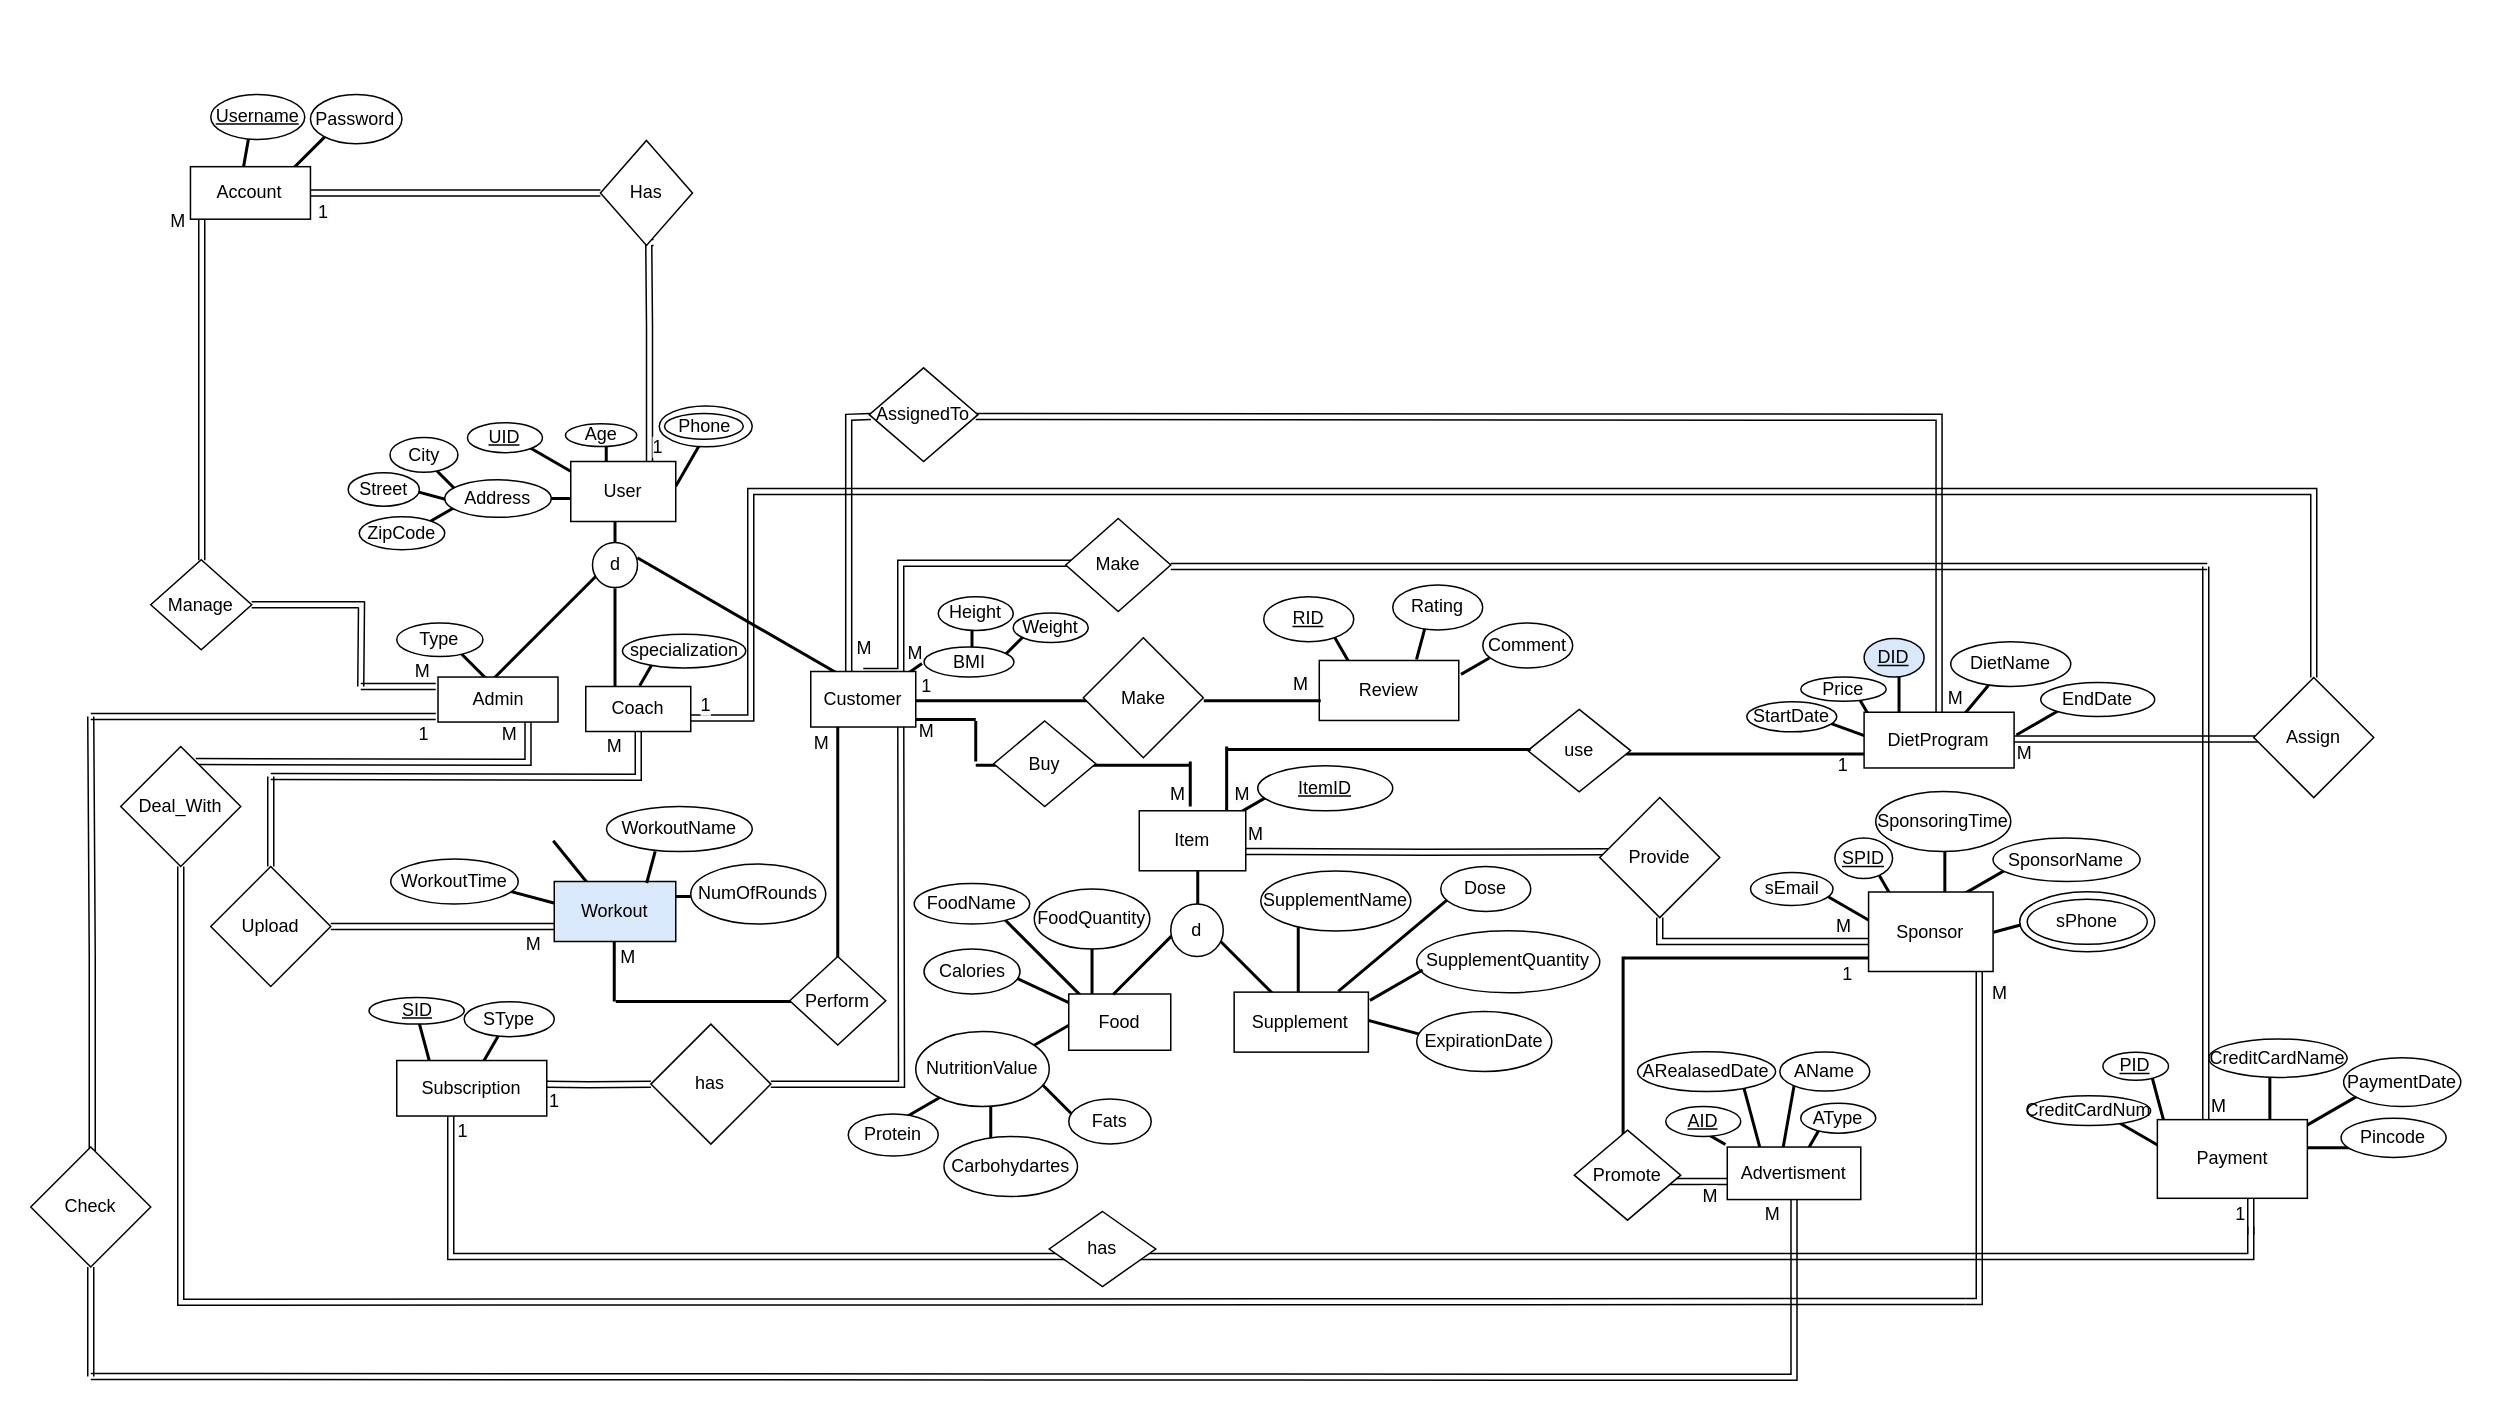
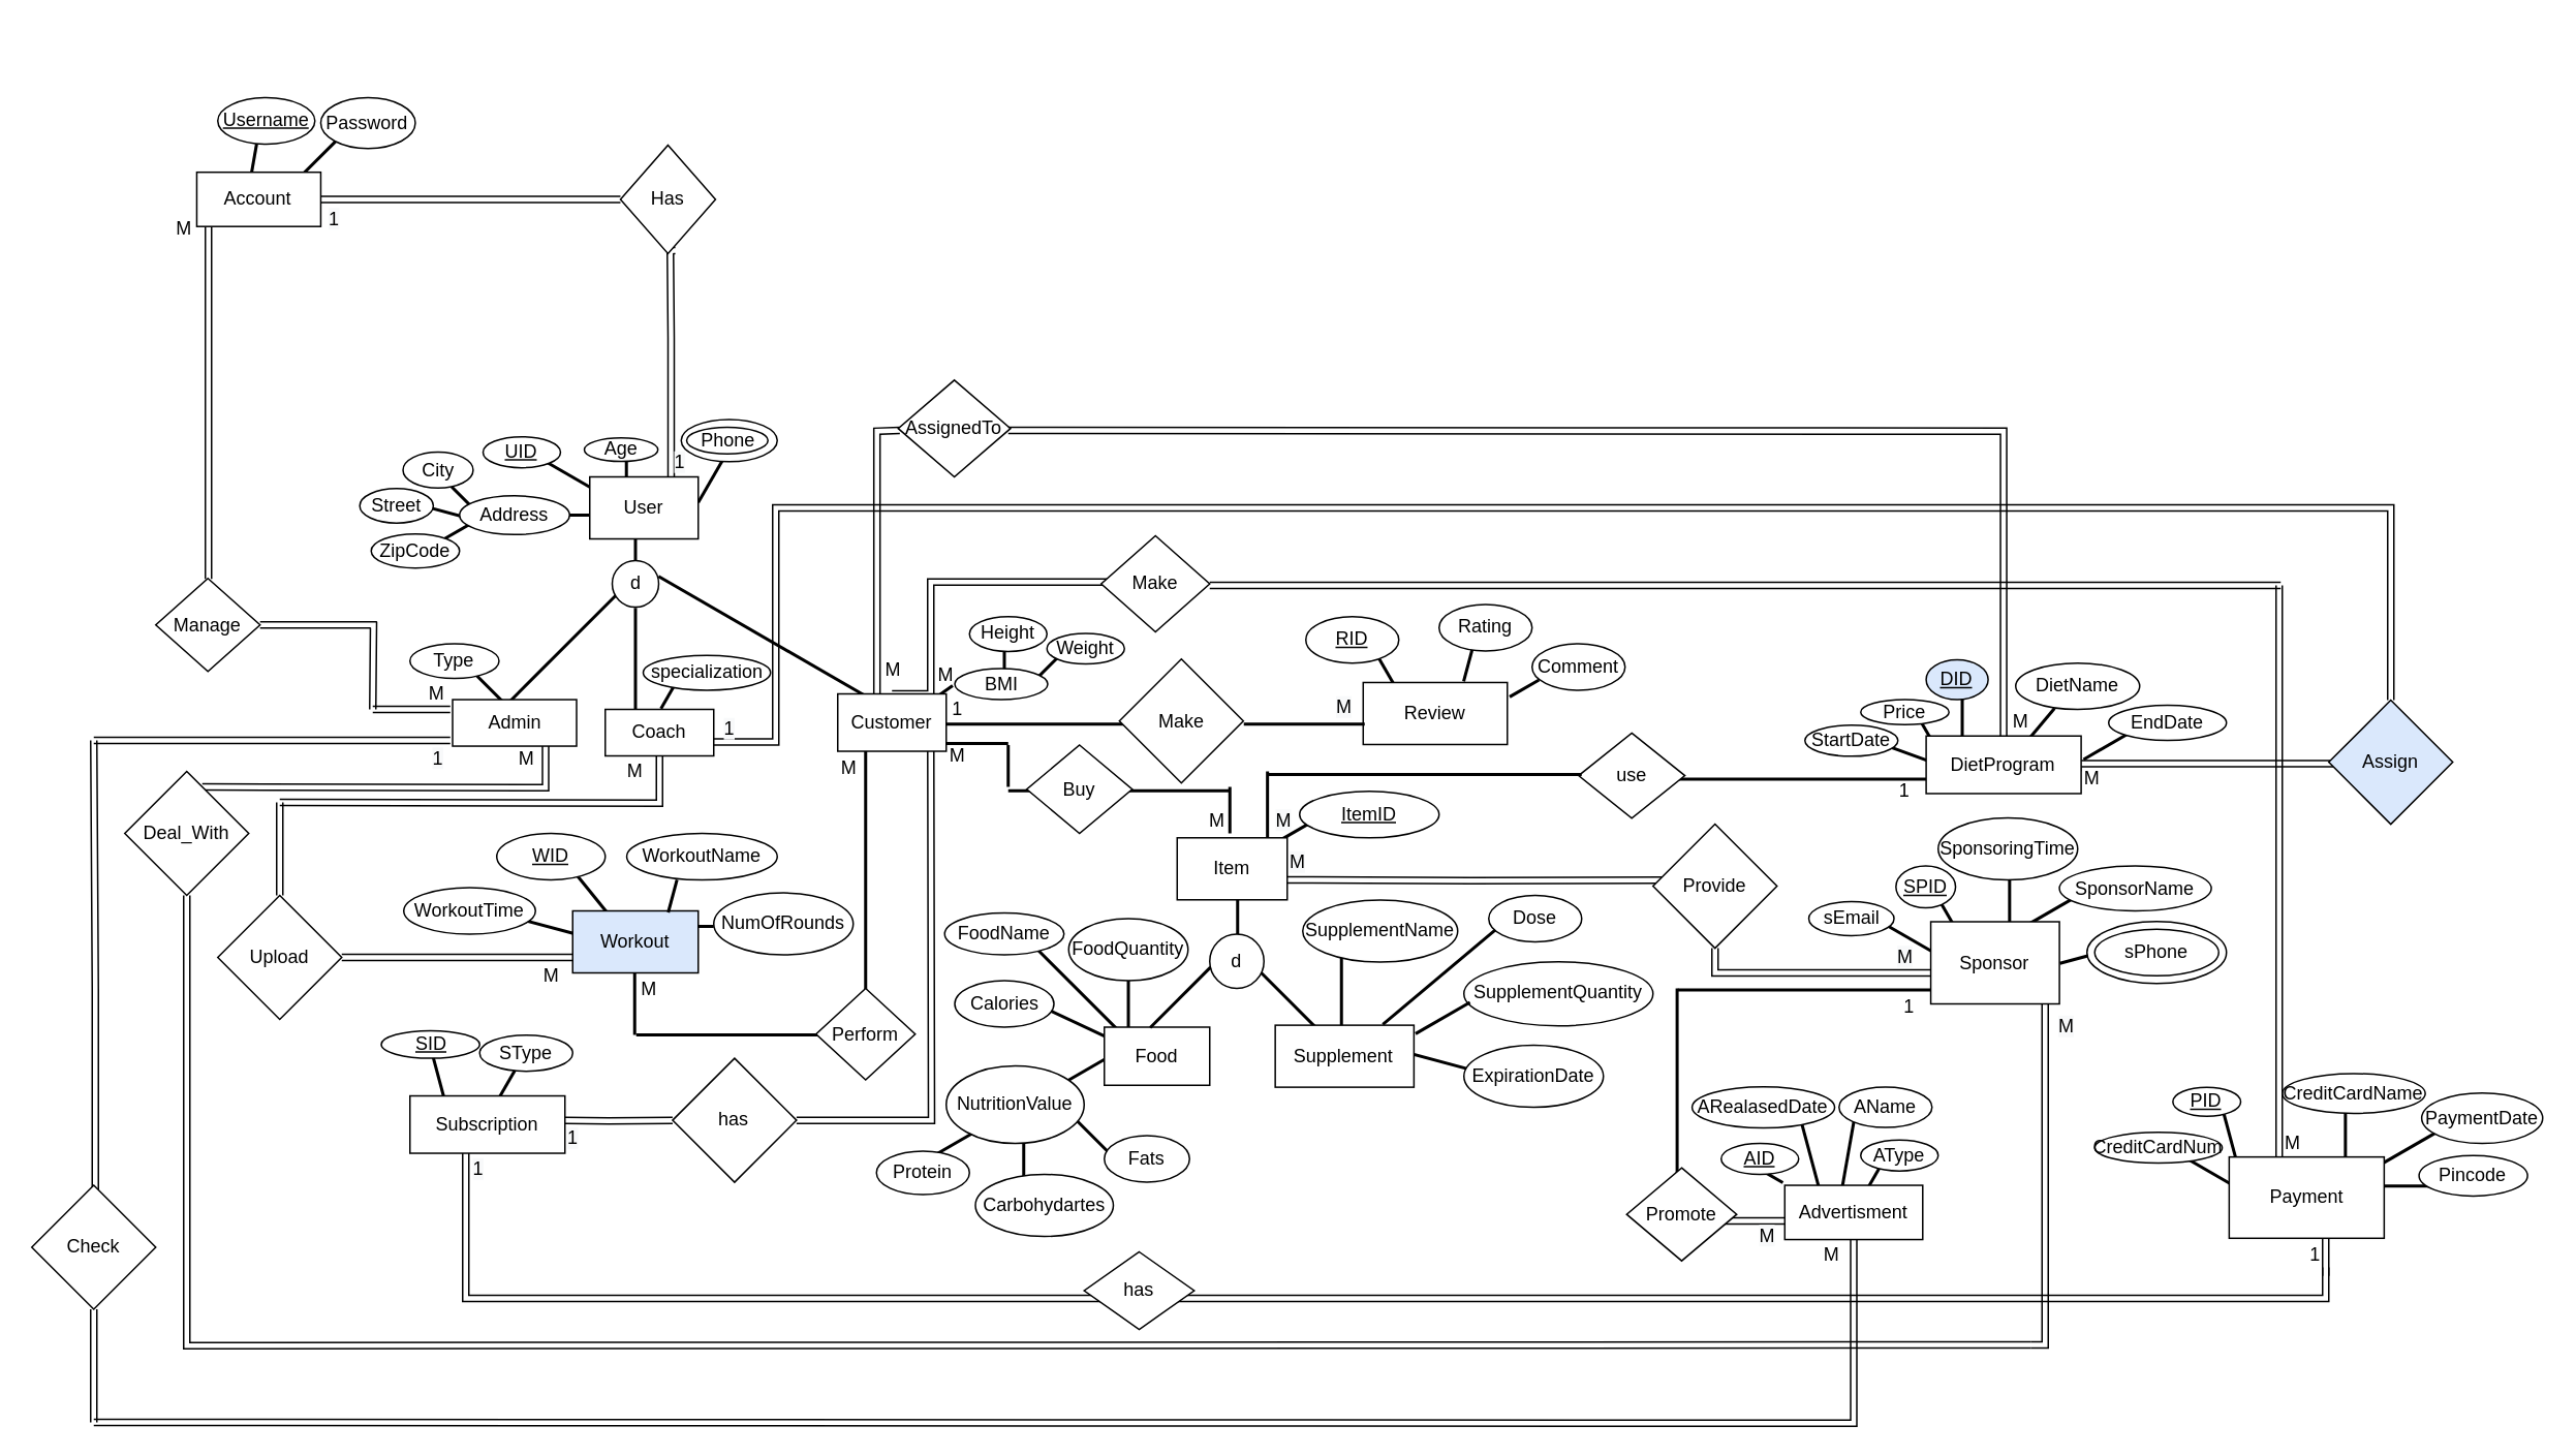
- <mxCell id="209" value="Assign" style="rhombus;whiteSpace=wrap;html=1;" parent="1" vertex="1"><mxGeometry x="1502" y="451.05" width="80" height="80" as="geometry" /></mxCell>
+ <mxCell id="209" value="Assign" style="rhombus;whiteSpace=wrap;html=1;fillColor=#dae8fc;" parent="1" vertex="1"><mxGeometry x="1502" y="451.05" width="80" height="80" as="geometry" /></mxCell>
+ <mxCell id="92" value="&lt;u&gt;WID&lt;/u&gt;" style="ellipse;whiteSpace=wrap;html=1;" parent="1" vertex="1"><mxGeometry x="320" y="537" width="70" height="30" as="geometry" /></mxCell>
